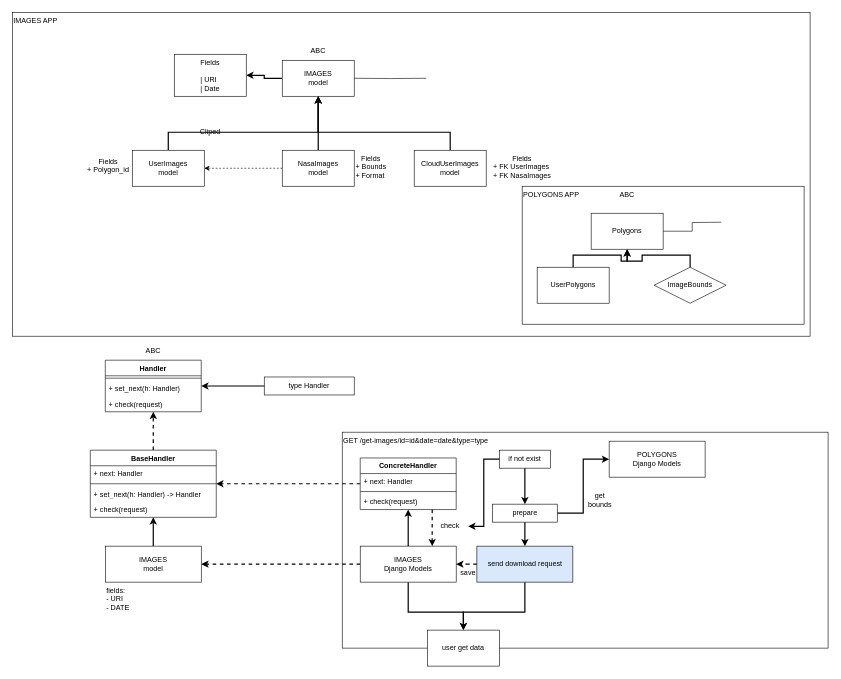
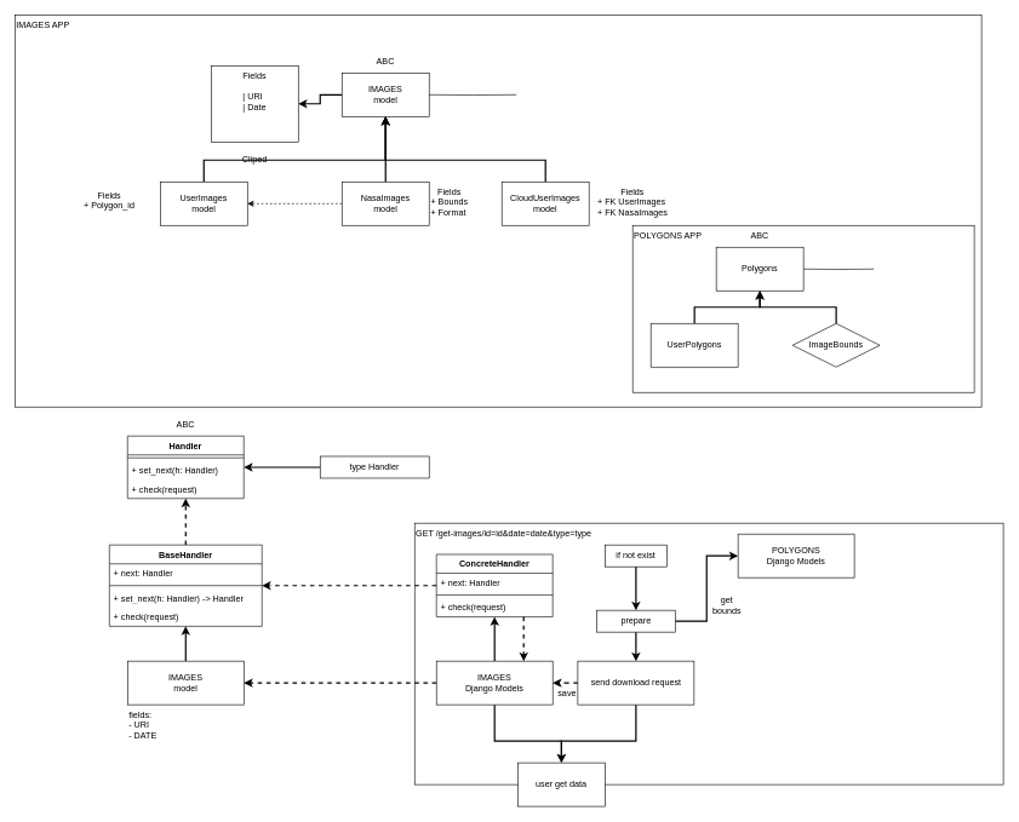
- <mxCell id="12" value="&lt;div align=&quot;center&quot;&gt;Fields&lt;/div&gt;&lt;div&gt;&lt;br&gt;&lt;/div&gt;&lt;div align=&quot;justify&quot;&gt;| URI&lt;/div&gt;&lt;div align=&quot;justify&quot;&gt;| Date&lt;/div&gt;" style="rounded=0;whiteSpace=wrap;html=1;horizontal=1;verticalAlign=top;" parent="1" vertex="1"><mxGeometry x="290" y="90" width="120" height="70" as="geometry" /></mxCell>
+ <mxCell id="12" value="&lt;div align=&quot;center&quot;&gt;Fields&lt;/div&gt;&lt;div&gt;&lt;br&gt;&lt;/div&gt;&lt;div align=&quot;justify&quot;&gt;| URI&lt;/div&gt;&lt;div align=&quot;justify&quot;&gt;| Date&lt;/div&gt;" style="rounded=0;whiteSpace=wrap;html=1;horizontal=1;verticalAlign=top;" parent="1" vertex="1"><mxGeometry x="290" y="90" width="120" height="105" as="geometry" /></mxCell>
- <mxCell id="18" value="&lt;div&gt;Fields&lt;/div&gt;&lt;div align=&quot;justify&quot;&gt;+ Polygon_id&lt;/div&gt;&lt;div&gt;&lt;br&gt;&lt;/div&gt;" style="text;html=1;align=center;verticalAlign=top;whiteSpace=wrap;rounded=0;" parent="1" vertex="1"><mxGeometry x="140" y="255" width="80" height="50" as="geometry" /></mxCell>
+ <mxCell id="18" value="&lt;div&gt;Fields&lt;/div&gt;&lt;div align=&quot;justify&quot;&gt;+ Polygon_id&lt;/div&gt;&lt;div&gt;&lt;br&gt;&lt;/div&gt;" style="text;html=1;align=center;verticalAlign=top;whiteSpace=wrap;rounded=0;" parent="1" vertex="1"><mxGeometry x="110" y="255" width="80" height="50" as="geometry" /></mxCell>
- <mxCell id="24" value="Polygons" style="rounded=0;whiteSpace=wrap;html=1;" parent="1" vertex="1"><mxGeometry x="985" y="355" width="120" height="60" as="geometry" /></mxCell>
+ <mxCell id="24" value="Polygons" style="rounded=0;whiteSpace=wrap;html=1;" parent="1" vertex="1"><mxGeometry x="985" y="340" width="120" height="60" as="geometry" /></mxCell>
- <mxCell id="55" style="edgeStyle=orthogonalEdgeStyle;rounded=0;orthogonalLoop=1;jettySize=auto;html=1;entryX=1;entryY=0.5;entryDx=0;entryDy=0;strokeWidth=2;" parent="1" source="56" target="51" edge="1"><mxGeometry relative="1" as="geometry" /></mxCell>
- <mxCell id="51" value="check" style="text;html=1;align=center;verticalAlign=middle;whiteSpace=wrap;rounded=0;" parent="1" vertex="1"><mxGeometry x="720" y="862" width="60" height="30" as="geometry" /></mxCell>
- <mxCell id="60" value="send download request" style="rounded=0;whiteSpace=wrap;html=1;fillColor=#dae8fc;" parent="1" vertex="1"><mxGeometry x="794.5" y="910" width="160" height="60" as="geometry" /></mxCell>
+ <mxCell id="60" value="send download request" style="rounded=0;whiteSpace=wrap;html=1;" parent="1" vertex="1"><mxGeometry x="794.5" y="910" width="160" height="60" as="geometry" /></mxCell>
